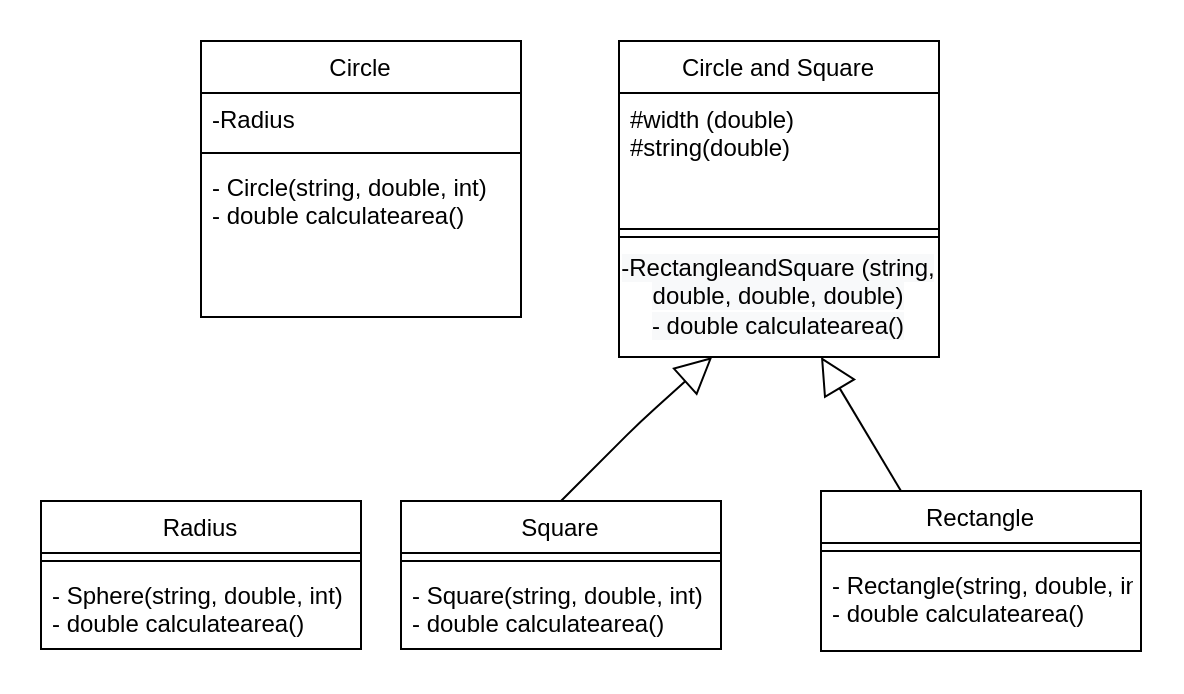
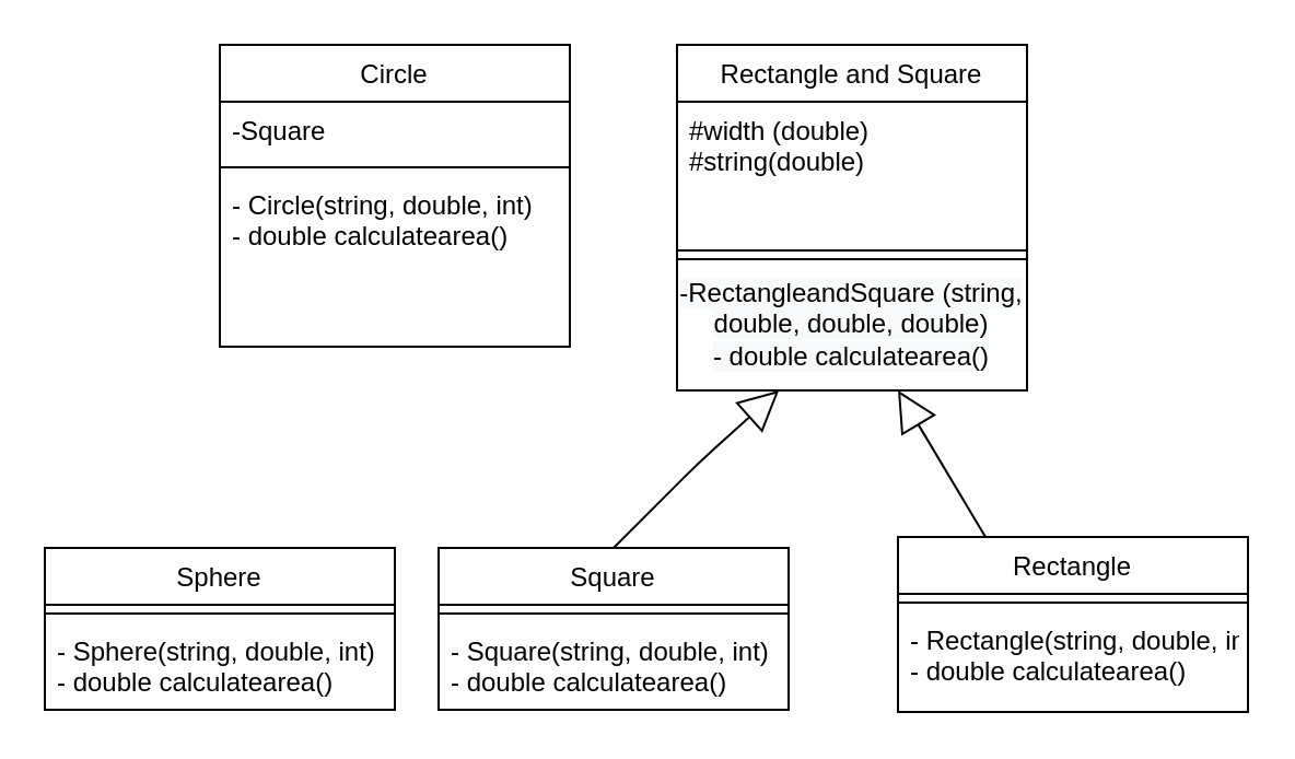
- <mxCell id="6" value="Circle and Square" parent="1" vertex="1" style="swimlane;fontStyle=0;align=center;verticalAlign=top;childLayout=stackLayout;horizontal=1;startSize=26;horizontalStack=0;resizeParent=1;resizeLast=0;collapsible=1;marginBottom=0;rounded=0;shadow=0;strokeWidth=1;"><mxGeometry as="geometry" height="158" width="160" y="20" x="309"><mxRectangle as="alternateBounds" height="26" width="170" y="380" x="340" /></mxGeometry></mxCell>
+ <mxCell id="6" value="Rectangle and Square" parent="1" vertex="1" style="swimlane;fontStyle=0;align=center;verticalAlign=top;childLayout=stackLayout;horizontal=1;startSize=26;horizontalStack=0;resizeParent=1;resizeLast=0;collapsible=1;marginBottom=0;rounded=0;shadow=0;strokeWidth=1;"><mxGeometry as="geometry" height="158" width="160" y="20" x="309"><mxRectangle as="alternateBounds" height="26" width="170" y="380" x="340" /></mxGeometry></mxCell>
- <mxCell id="3" value="-Radius" parent="2" vertex="1" style="text;align=left;verticalAlign=top;spacingLeft=4;spacingRight=4;overflow=hidden;rotatable=0;points=[[0,0.5],[1,0.5]];portConstraint=eastwest;"><mxGeometry as="geometry" height="26" width="160" y="26" /></mxCell>
+ <mxCell id="3" value="-Square" parent="2" vertex="1" style="text;align=left;verticalAlign=top;spacingLeft=4;spacingRight=4;overflow=hidden;rotatable=0;points=[[0,0.5],[1,0.5]];portConstraint=eastwest;"><mxGeometry as="geometry" height="26" width="160" y="26" /></mxCell>
- <mxCell id="18" value="Radius" parent="1" vertex="1" style="swimlane;fontStyle=0;align=center;verticalAlign=top;childLayout=stackLayout;horizontal=1;startSize=26;horizontalStack=0;resizeParent=1;resizeLast=0;collapsible=1;marginBottom=0;rounded=0;shadow=0;strokeWidth=1;"><mxGeometry as="geometry" height="74" width="160" y="250" x="20"><mxRectangle as="alternateBounds" height="26" width="160" y="380" x="130" /></mxGeometry></mxCell>
+ <mxCell id="18" value="Sphere" parent="1" vertex="1" style="swimlane;fontStyle=0;align=center;verticalAlign=top;childLayout=stackLayout;horizontal=1;startSize=26;horizontalStack=0;resizeParent=1;resizeLast=0;collapsible=1;marginBottom=0;rounded=0;shadow=0;strokeWidth=1;"><mxGeometry as="geometry" height="74" width="160" y="250" x="20"><mxRectangle as="alternateBounds" height="26" width="160" y="380" x="130" /></mxGeometry></mxCell>
